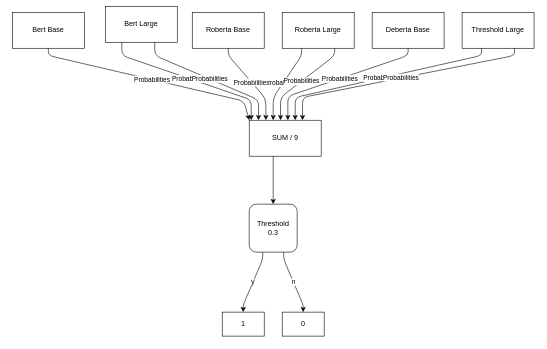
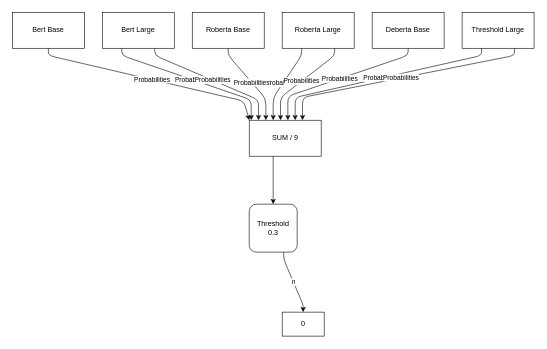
- <mxCell id="4" value="Bert Large" style="rounded=0;whiteSpace=wrap;html=1;" parent="1" vertex="1"><mxGeometry x="175" y="10" width="120" height="60" as="geometry" /></mxCell>
+ <mxCell id="4" value="Bert Large" style="rounded=0;whiteSpace=wrap;html=1;" parent="1" vertex="1"><mxGeometry x="170" width="120" height="60" as="geometry" y="20" /></mxCell>
- <mxCell id="16" value="y" style="edgeStyle=none;html=1;noEdgeStyle=1;orthogonal=1;" parent="1" source="18" target="19" edge="1"><mxGeometry relative="1" as="geometry"><mxPoint x="530" y="370" as="targetPoint" /><Array as="points"><mxPoint x="437.5" y="432" /><mxPoint x="405" y="508" /></Array></mxGeometry></mxCell>
- <mxCell id="19" value="1" style="rounded=0;whiteSpace=wrap;html=1;" parent="1" vertex="1"><mxGeometry x="370" y="520" width="70" height="40" as="geometry" /></mxCell>
